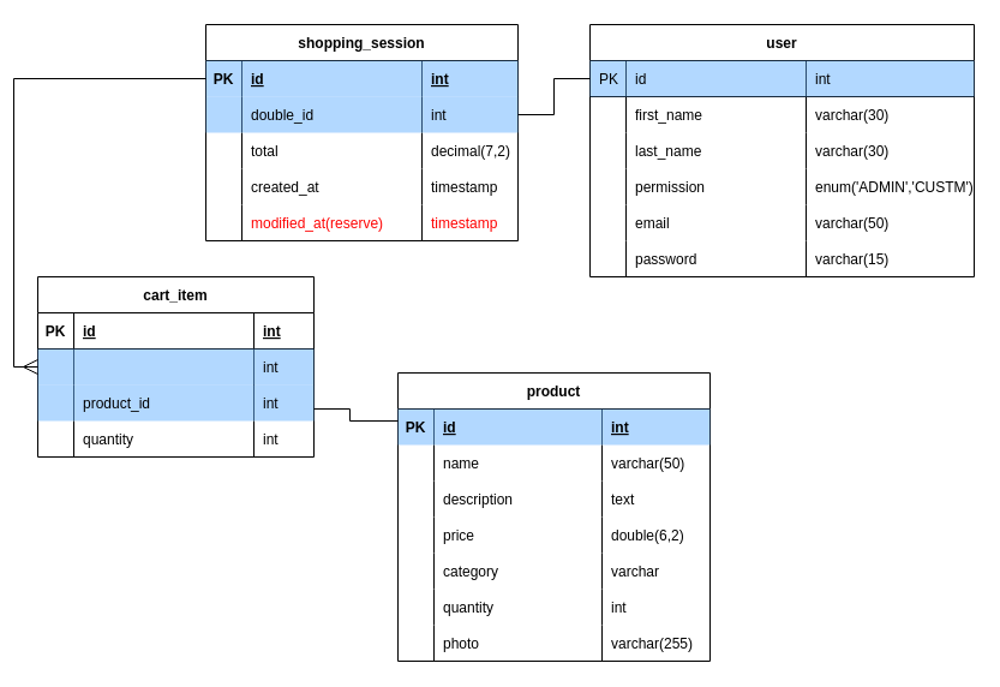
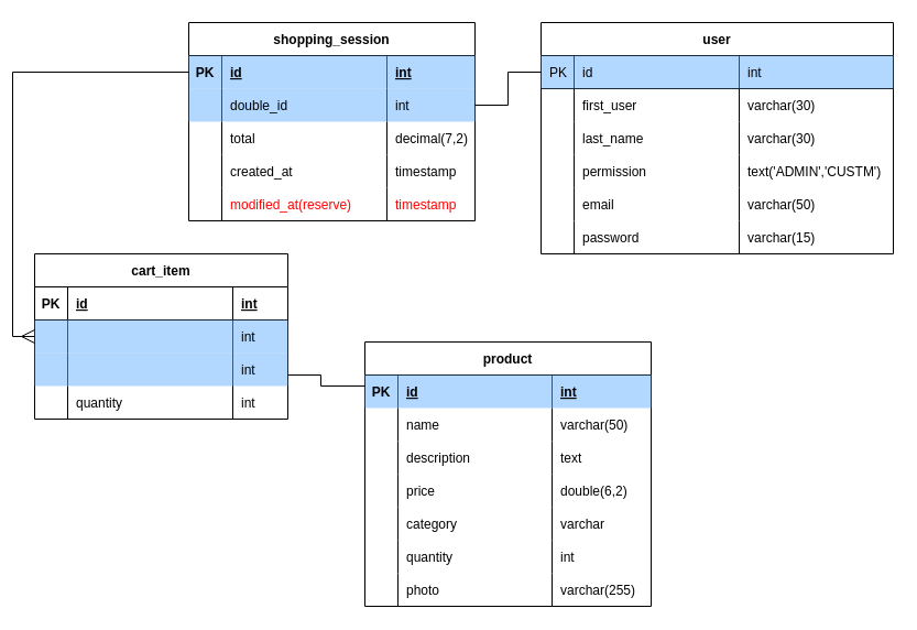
- <mxCell id="9" value="first_name" style="shape=partialRectangle;connectable=0;fillColor=none;top=0;left=0;bottom=0;right=0;align=left;spacingLeft=6;overflow=hidden;fontStyle=0" parent="7" vertex="1"><mxGeometry x="30" width="150" height="30" as="geometry"><mxRectangle width="150" height="30" as="alternateBounds" /></mxGeometry></mxCell>
+ <mxCell id="9" value="first_user" style="shape=partialRectangle;connectable=0;fillColor=none;top=0;left=0;bottom=0;right=0;align=left;spacingLeft=6;overflow=hidden;fontStyle=0" parent="7" vertex="1"><mxGeometry x="30" width="150" height="30" as="geometry"><mxRectangle width="150" height="30" as="alternateBounds" /></mxGeometry></mxCell>
- <mxCell id="18" value="enum('ADMIN','CUSTM')" style="shape=partialRectangle;connectable=0;fillColor=none;top=0;left=0;bottom=0;right=0;align=left;spacingLeft=6;overflow=hidden;" parent="15" vertex="1"><mxGeometry x="180" width="140" height="30" as="geometry"><mxRectangle width="140" height="30" as="alternateBounds" /></mxGeometry></mxCell>
+ <mxCell id="18" value="text('ADMIN','CUSTM')" style="shape=partialRectangle;connectable=0;fillColor=none;top=0;left=0;bottom=0;right=0;align=left;spacingLeft=6;overflow=hidden;" parent="15" vertex="1"><mxGeometry x="180" width="140" height="30" as="geometry"><mxRectangle width="140" height="30" as="alternateBounds" /></mxGeometry></mxCell>
- <mxCell id="58" value="product_id" style="shape=partialRectangle;connectable=0;fillColor=none;top=0;left=0;bottom=0;right=0;align=left;spacingLeft=6;overflow=hidden;" parent="56" vertex="1"><mxGeometry x="30" width="150" height="30" as="geometry"><mxRectangle width="150" height="30" as="alternateBounds" /></mxGeometry></mxCell>
